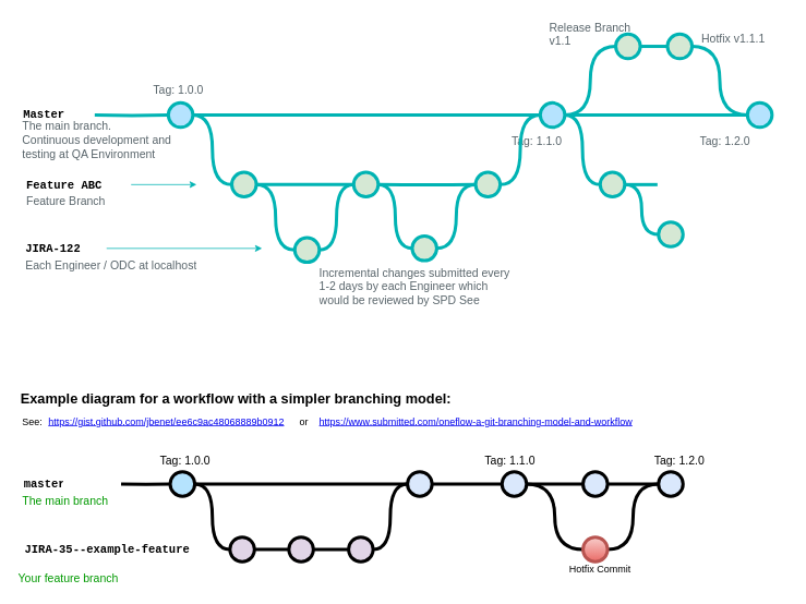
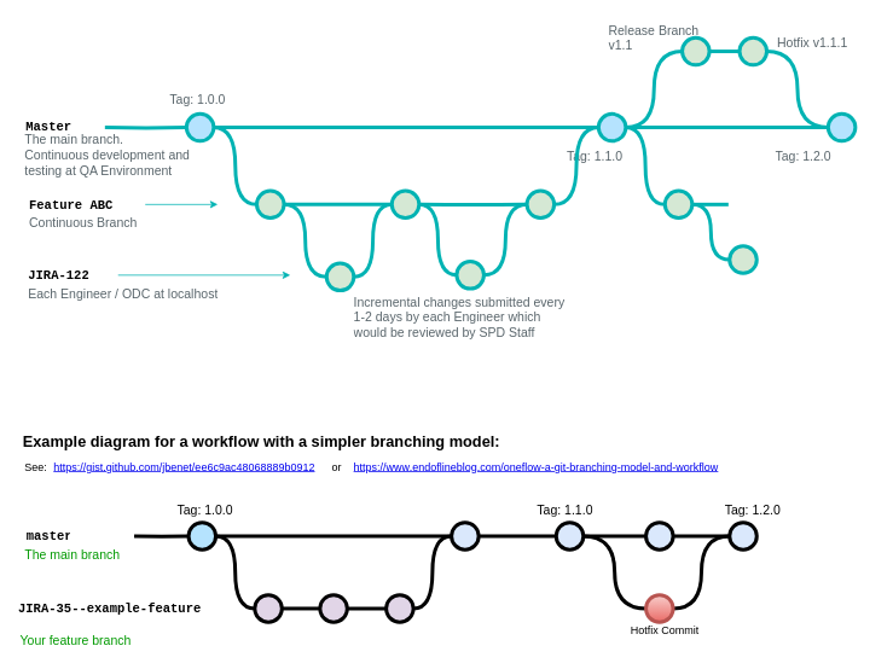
- <mxCell id="18" value="Feature Branch" style="text;html=1;strokeColor=none;fillColor=none;align=left;verticalAlign=middle;whiteSpace=wrap;overflow=hidden;fontSize=14;fontStyle=0;fontColor=#59656B;" parent="1" vertex="1"><mxGeometry x="29.75" y="235" width="240" height="20" as="geometry" /></mxCell>
+ <mxCell id="18" value="Continuous Branch" style="text;html=1;strokeColor=none;fillColor=none;align=left;verticalAlign=middle;whiteSpace=wrap;overflow=hidden;fontSize=14;fontStyle=0;fontColor=#59656B;" parent="1" vertex="1"><mxGeometry x="29.75" y="235" width="240" height="20" as="geometry" /></mxCell>
- <mxCell id="64" value="&lt;span style=&quot;text-align: center&quot;&gt;Incremental changes submitted every 1-2 days by each Engineer which would be reviewed by SPD See&lt;br&gt;&lt;/span&gt;" style="text;html=1;strokeColor=none;fillColor=none;align=left;verticalAlign=middle;whiteSpace=wrap;overflow=hidden;fontSize=14;fontStyle=0;fontColor=#59656B;" parent="1" vertex="1"><mxGeometry x="387.5" y="309" width="235.5" height="81" as="geometry" /></mxCell>
+ <mxCell id="64" value="&lt;span style=&quot;text-align: center&quot;&gt;Incremental changes submitted every 1-2 days by each Engineer which would be reviewed by SPD Staff&lt;br&gt;&lt;/span&gt;" style="text;html=1;strokeColor=none;fillColor=none;align=left;verticalAlign=middle;whiteSpace=wrap;overflow=hidden;fontSize=14;fontStyle=0;fontColor=#59656B;" parent="1" vertex="1"><mxGeometry x="387.5" y="309" width="235.5" height="81" as="geometry" /></mxCell>
- <mxCell id="52" value="&lt;a href=&quot;https://www.endoflineblog.com/oneflow-a-git-branching-model-and-workflow&quot;&gt;https://www.submitted.com/oneflow-a-git-branching-model-and-workflow&lt;/a&gt;" style="text;whiteSpace=wrap;html=1;" parent="1" vertex="1"><mxGeometry x="387.5" y="501" width="413.75" height="20" as="geometry" /></mxCell>
+ <mxCell id="52" value="&lt;a href=&quot;https://www.endoflineblog.com/oneflow-a-git-branching-model-and-workflow&quot;&gt;https://www.endoflineblog.com/oneflow-a-git-branching-model-and-workflow&lt;/a&gt;" style="text;whiteSpace=wrap;html=1;" parent="1" vertex="1"><mxGeometry x="387.5" y="501" width="413.75" height="20" as="geometry" /></mxCell>
- <mxCell id="47" value="JIRA-35--example-feature" style="text;html=1;strokeColor=none;fillColor=none;align=left;verticalAlign=middle;whiteSpace=wrap;overflow=hidden;fontSize=14;fontStyle=1;fontFamily=Courier New;" parent="1" vertex="1"><mxGeometry x="27.5" y="661" width="240" height="20" as="geometry" /></mxCell>
+ <mxCell id="47" value="JIRA-35--example-feature" style="text;html=1;strokeColor=none;fillColor=none;align=left;verticalAlign=middle;whiteSpace=wrap;overflow=hidden;fontSize=14;fontStyle=1;fontFamily=Courier New;" parent="1" vertex="1"><mxGeometry x="17.5" y="661" width="240" height="20" as="geometry" /></mxCell>
